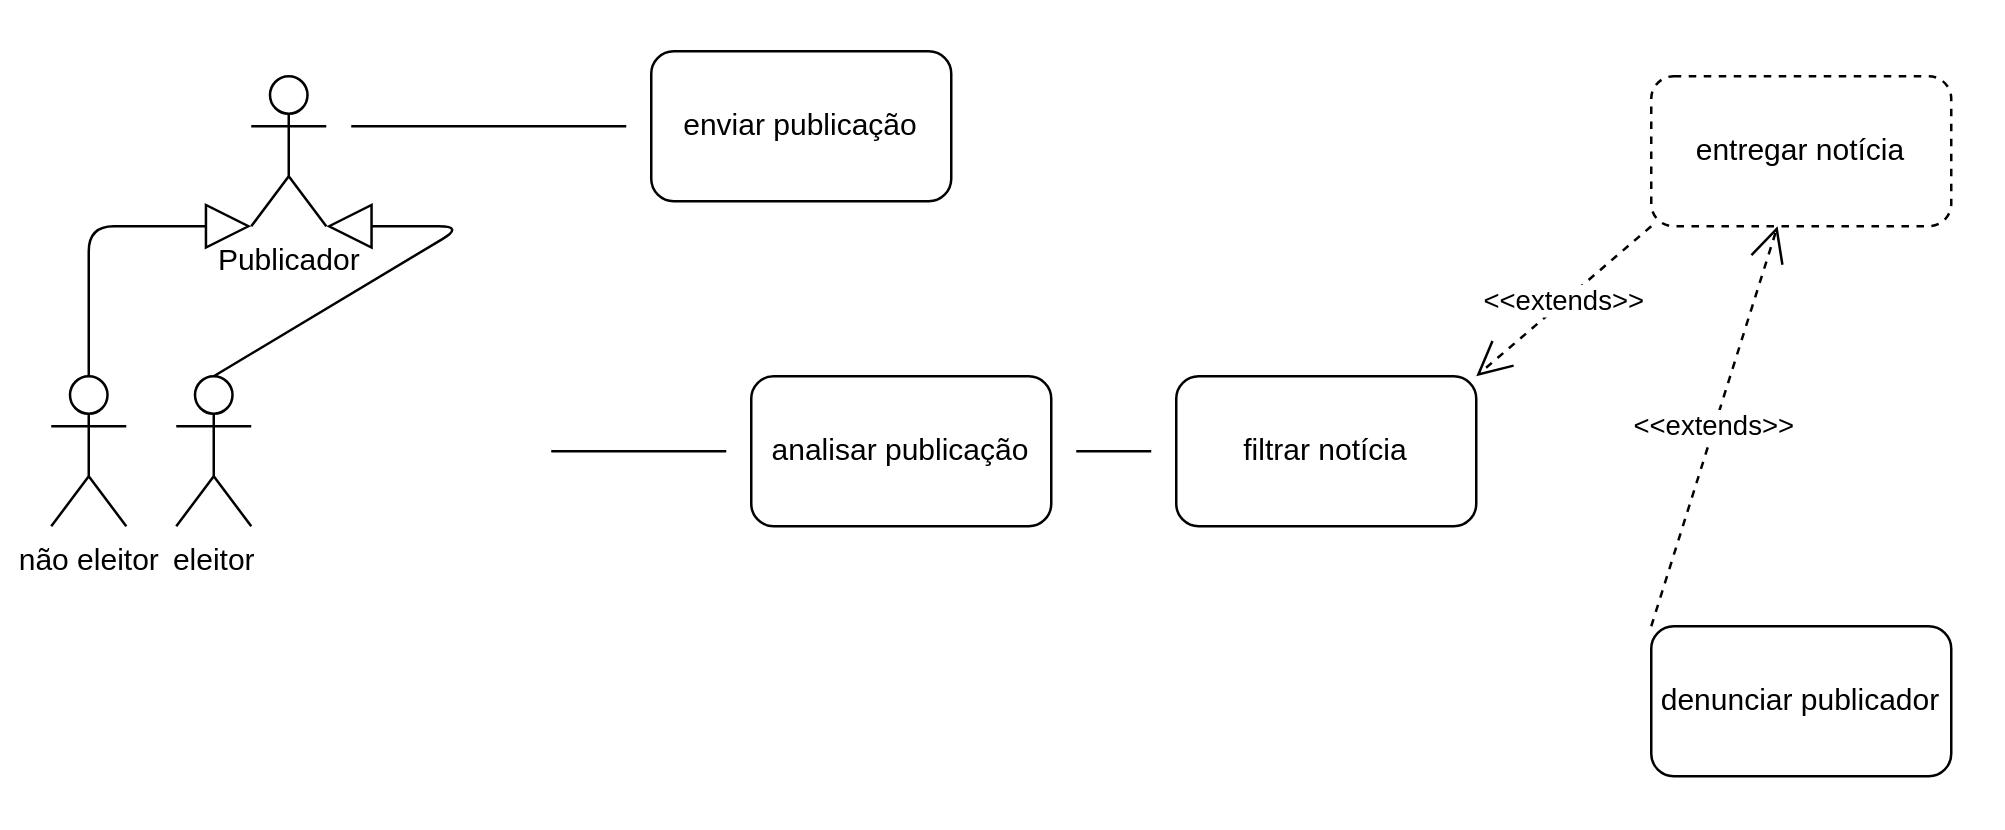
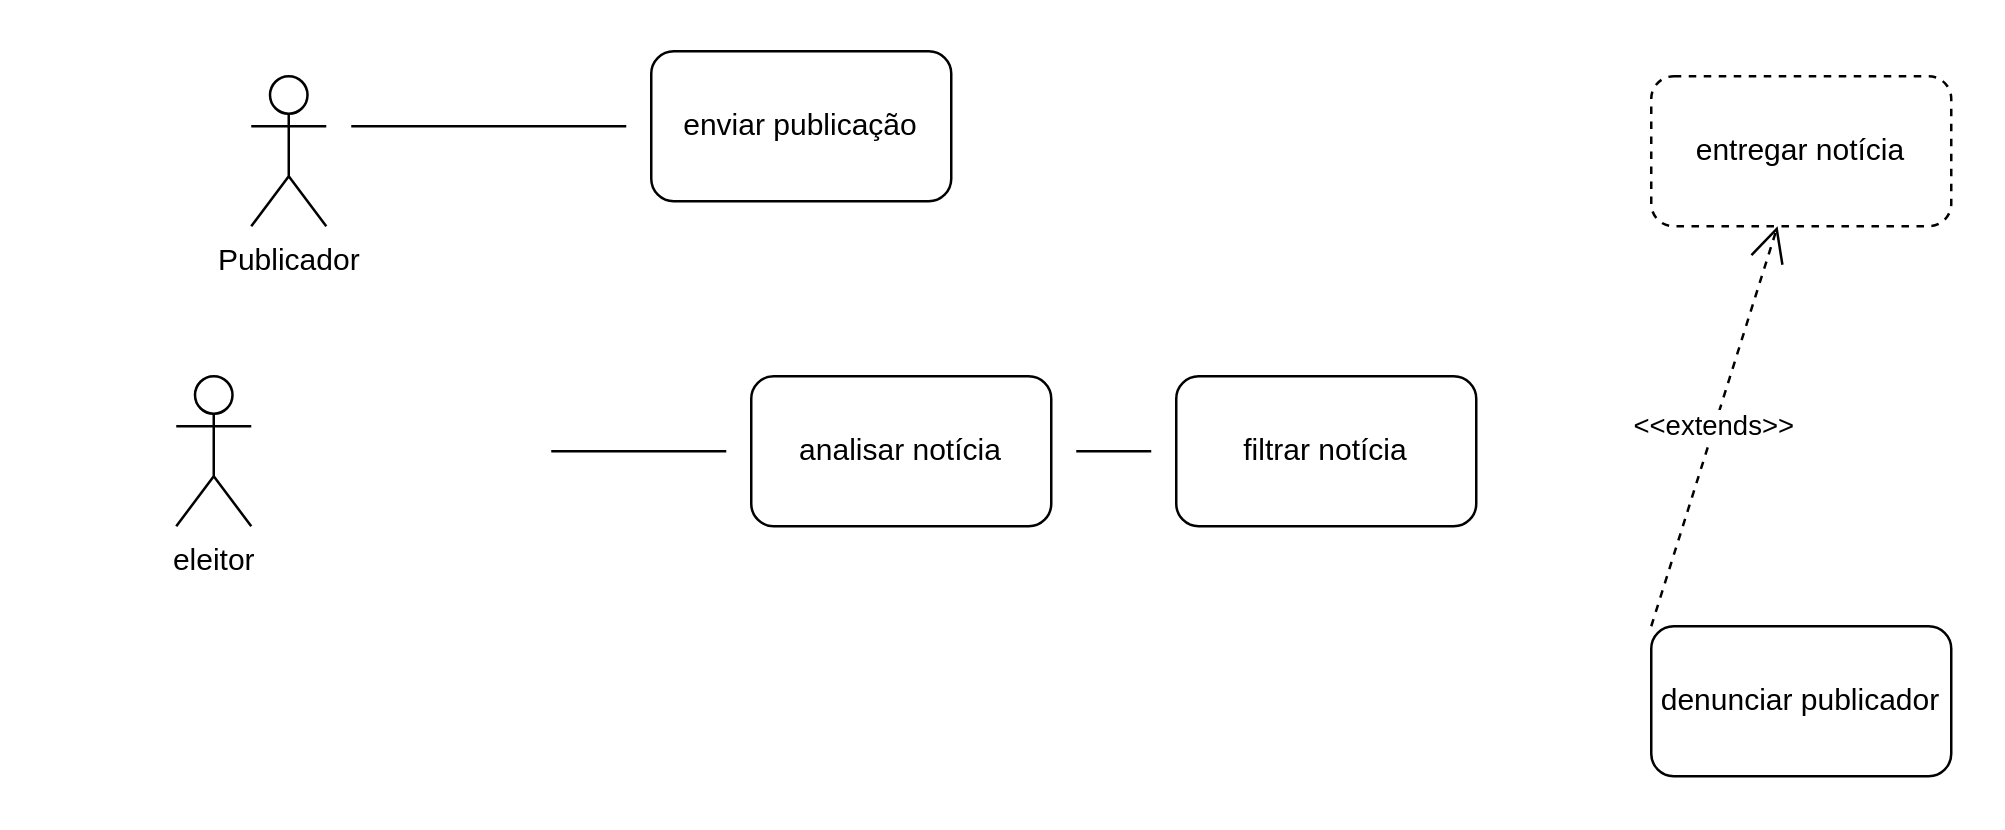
- <mxCell id="15" value="&lt;br&gt;" style="endArrow=block;endSize=16;endFill=0;html=1;exitX=0.5;exitY=0;exitDx=0;exitDy=0;exitPerimeter=0;entryX=0;entryY=1;entryDx=0;entryDy=0;entryPerimeter=0;" edge="1" parent="1" source="3" target="2"><mxGeometry width="160" relative="1" as="geometry"><mxPoint x="20" y="140" as="sourcePoint" /><mxPoint x="180" y="140" as="targetPoint" /><Array as="points"><mxPoint x="35" y="90" /></Array></mxGeometry></mxCell>
- <mxCell id="16" value="&lt;br&gt;" style="endArrow=block;endSize=16;endFill=0;html=1;exitX=0.5;exitY=0;exitDx=0;exitDy=0;exitPerimeter=0;entryX=1;entryY=1;entryDx=0;entryDy=0;entryPerimeter=0;" edge="1" parent="1" source="4" target="2"><mxGeometry width="160" relative="1" as="geometry"><mxPoint x="180" y="140" as="sourcePoint" /><mxPoint x="245" y="80" as="targetPoint" /><Array as="points"><mxPoint x="185" y="90" /></Array></mxGeometry></mxCell>
- <mxCell id="13" value="&amp;lt;&amp;lt;extends&amp;gt;&amp;gt;" style="endArrow=open;endSize=12;dashed=1;html=1;entryX=1;entryY=0;entryDx=0;entryDy=0;exitX=0;exitY=1;exitDx=0;exitDy=0;" edge="1" parent="1" source="10" target="9"><mxGeometry width="160" relative="1" as="geometry"><mxPoint x="530" y="100" as="sourcePoint" /><mxPoint x="690" y="100" as="targetPoint" /></mxGeometry></mxCell>
- <mxCell id="3" value="não eleitor" style="shape=umlActor;verticalLabelPosition=bottom;verticalAlign=top;html=1;outlineConnect=0;shadow=0;labelBorderColor=none;" parent="1" vertex="1"><mxGeometry x="20" y="150" width="30" height="60" as="geometry" /></mxCell>
- <mxCell id="8" value="analisar publicação" style="rounded=1;whiteSpace=wrap;html=1;shadow=0;gradientColor=none;" parent="1" vertex="1"><mxGeometry x="300" y="150" width="120" height="60" as="geometry" /></mxCell>
+ <mxCell id="8" value="analisar notícia" style="rounded=1;whiteSpace=wrap;html=1;shadow=0;gradientColor=none;" parent="1" vertex="1"><mxGeometry x="300" y="150" width="120" height="60" as="geometry" /></mxCell>
